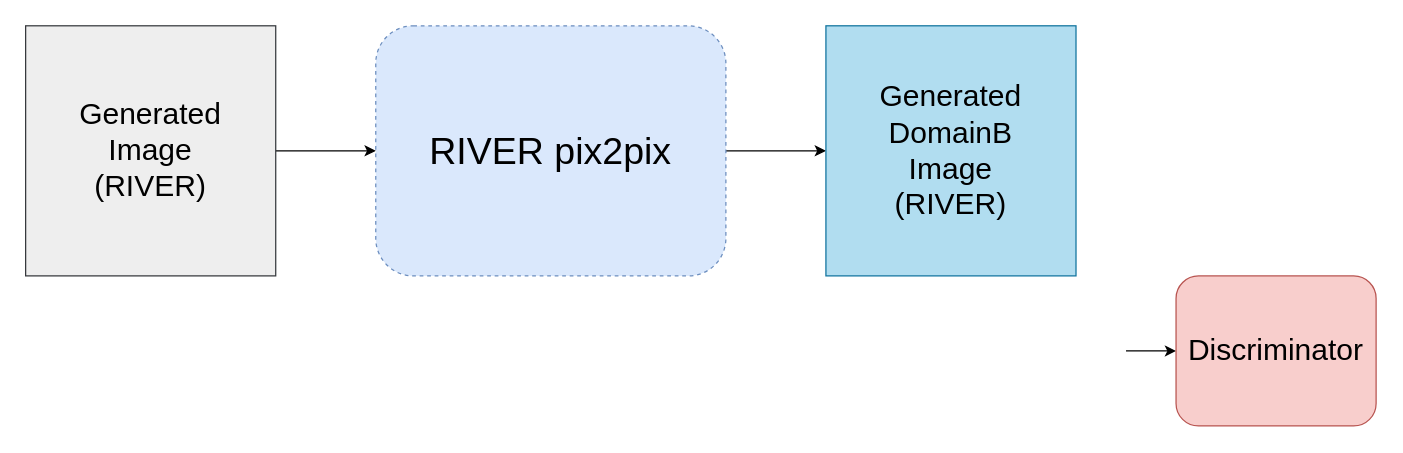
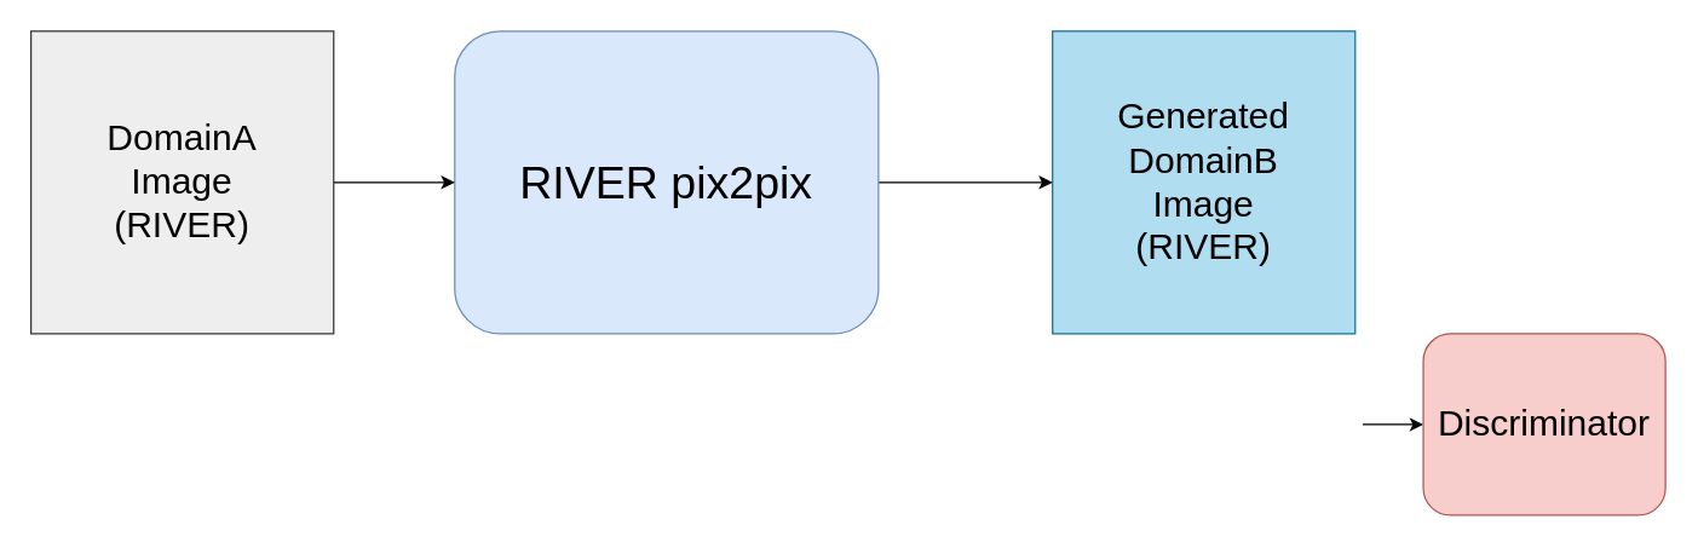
- <mxCell id="5" value="Generated&lt;br&gt;Image&lt;br&gt;(RIVER)" style="whiteSpace=wrap;html=1;aspect=fixed;fontSize=24;fillColor=#eeeeee;strokeColor=#36393d;shadow=0;" vertex="1" parent="1"><mxGeometry x="20" y="20" width="200" height="200" as="geometry" /></mxCell>
+ <mxCell id="5" value="DomainA&lt;br&gt;Image&lt;br&gt;(RIVER)" style="whiteSpace=wrap;html=1;aspect=fixed;fontSize=24;fillColor=#eeeeee;strokeColor=#36393d;shadow=0;" vertex="1" parent="1"><mxGeometry x="20" y="20" width="200" height="200" as="geometry" /></mxCell>
- <mxCell id="3" value="&lt;font style=&quot;font-size: 30px;&quot;&gt;RIVER pix2pix&lt;/font&gt;" style="rounded=1;whiteSpace=wrap;html=1;fillColor=#dae8fc;strokeColor=#6c8ebf;shadow=0;dashed=1;" vertex="1" parent="1"><mxGeometry x="300" y="20" width="280" height="200" as="geometry" /></mxCell>
+ <mxCell id="3" value="&lt;font style=&quot;font-size: 30px;&quot;&gt;RIVER pix2pix&lt;/font&gt;" style="rounded=1;whiteSpace=wrap;html=1;fillColor=#dae8fc;strokeColor=#6c8ebf;shadow=0;" vertex="1" parent="1"><mxGeometry x="300" y="20" width="280" height="200" as="geometry" /></mxCell>
- <mxCell id="6" value="Generated&lt;br&gt;DomainB&lt;br&gt;Image&lt;br&gt;(RIVER)" style="whiteSpace=wrap;html=1;aspect=fixed;fontSize=24;fillColor=#b1ddf0;strokeColor=#10739e;shadow=0;" vertex="1" parent="1"><mxGeometry x="660" y="20" width="200" height="200" as="geometry" /></mxCell>
+ <mxCell id="6" value="Generated&lt;br&gt;DomainB&lt;br&gt;Image&lt;br&gt;(RIVER)" style="whiteSpace=wrap;html=1;aspect=fixed;fontSize=24;fillColor=#b1ddf0;strokeColor=#10739e;shadow=0;" vertex="1" parent="1"><mxGeometry x="695" y="20" width="200" height="200" as="geometry" /></mxCell>
